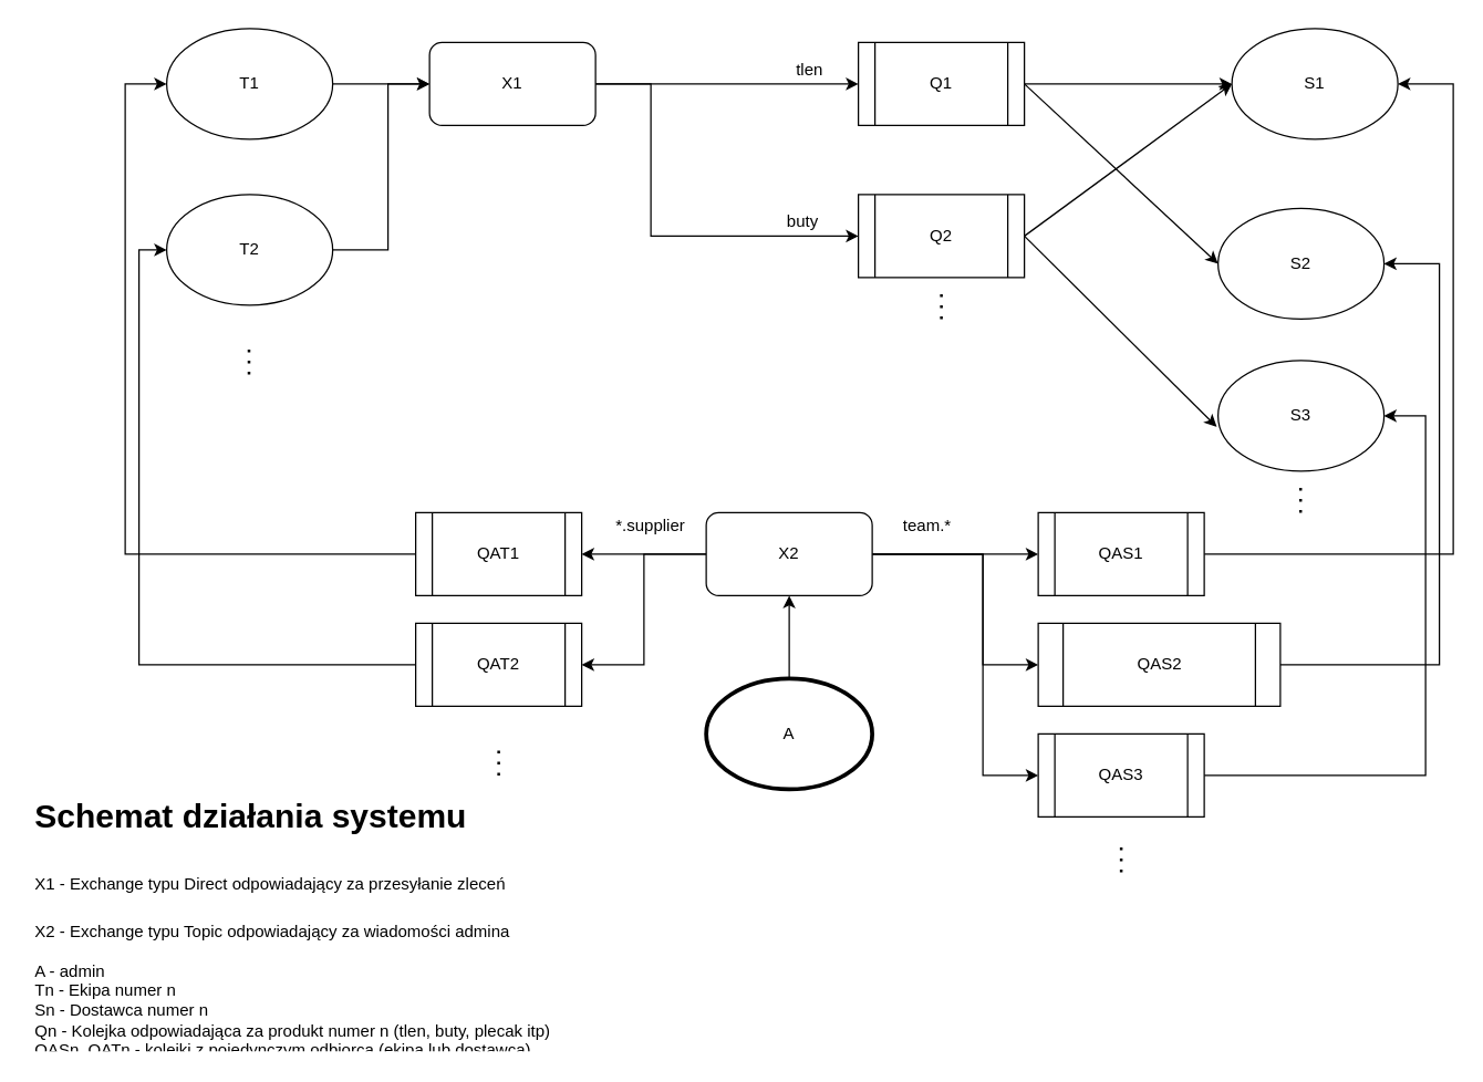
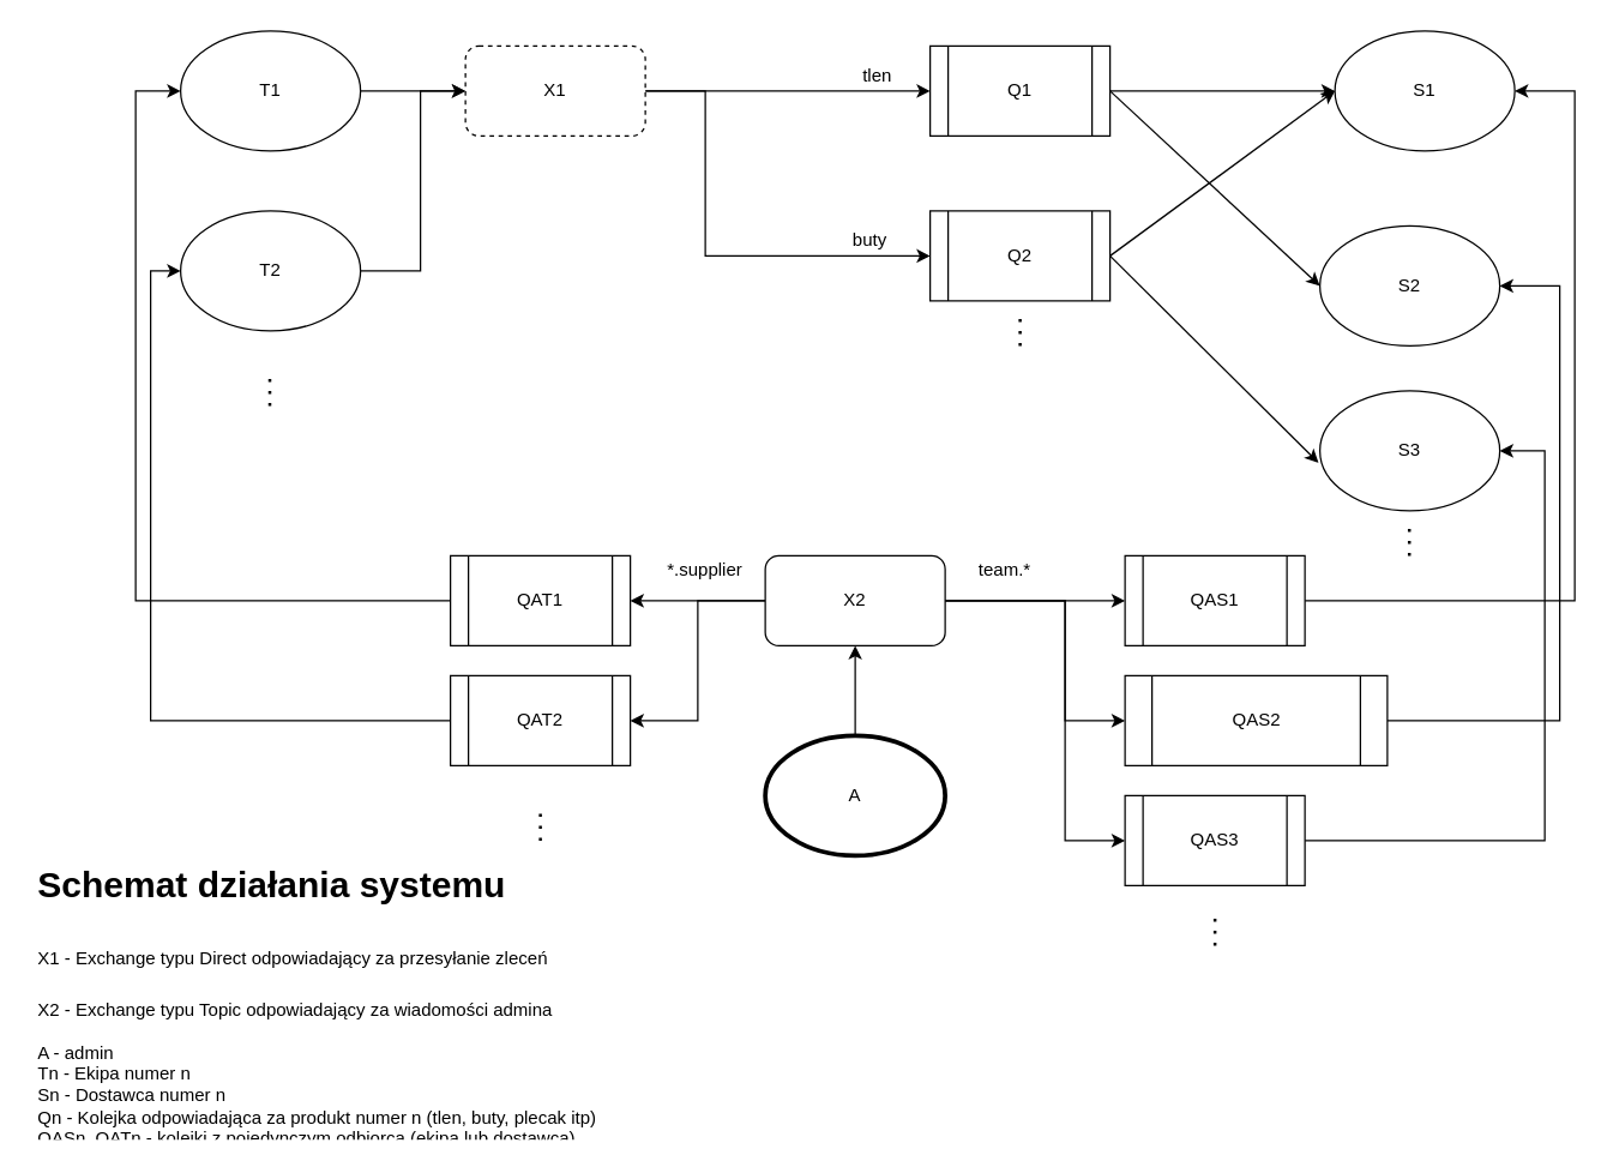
- <mxCell id="15" value="X1" style="rounded=1;whiteSpace=wrap;html=1;strokeColor=#000000;strokeWidth=1;" vertex="1" parent="1"><mxGeometry x="310" y="30" width="120" height="60" as="geometry" /></mxCell>
+ <mxCell id="15" value="X1" style="rounded=1;whiteSpace=wrap;html=1;strokeColor=#000000;strokeWidth=1;dashed=1;" vertex="1" parent="1"><mxGeometry x="310" y="30" width="120" height="60" as="geometry" /></mxCell>
